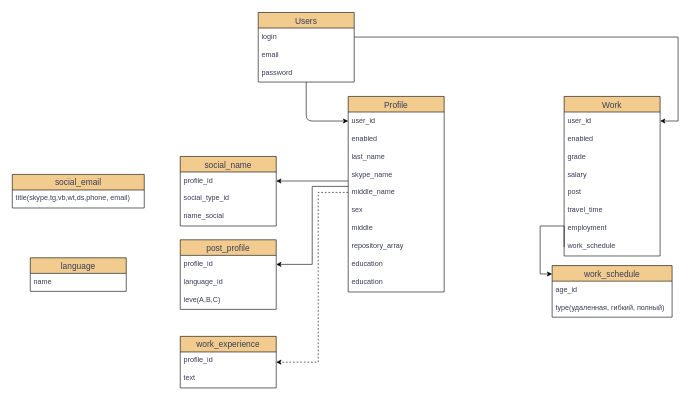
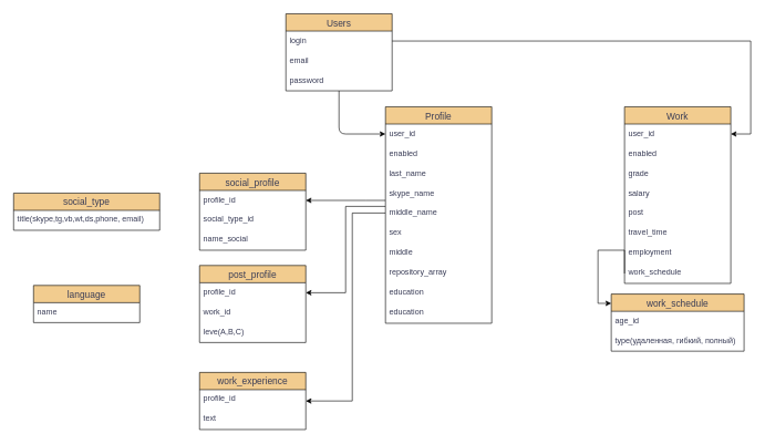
- <mxCell id="23" value="social_name" style="swimlane;fontStyle=0;childLayout=stackLayout;horizontal=1;startSize=26;horizontalStack=0;resizeParent=1;resizeParentMax=0;resizeLast=0;collapsible=1;marginBottom=0;align=center;fontSize=14;rounded=0;shadow=0;sketch=0;fontColor=#393C56;strokeColor=default;fillColor=#F2CC8F;swimlaneFillColor=default;" vertex="1" parent="1"><mxGeometry x="300" y="260" width="160" height="116" as="geometry" /></mxCell>
+ <mxCell id="23" value="social_profile" style="swimlane;fontStyle=0;childLayout=stackLayout;horizontal=1;startSize=26;horizontalStack=0;resizeParent=1;resizeParentMax=0;resizeLast=0;collapsible=1;marginBottom=0;align=center;fontSize=14;rounded=0;shadow=0;sketch=0;fontColor=#393C56;strokeColor=default;fillColor=#F2CC8F;swimlaneFillColor=default;" vertex="1" parent="1"><mxGeometry x="300" y="260" width="160" height="116" as="geometry" /></mxCell>
- <mxCell id="21" value="social_email" style="swimlane;fontStyle=0;childLayout=stackLayout;horizontal=1;startSize=26;horizontalStack=0;resizeParent=1;resizeParentMax=0;resizeLast=0;collapsible=1;marginBottom=0;align=center;fontSize=14;rounded=0;shadow=0;sketch=0;fontColor=#393C56;strokeColor=default;fillColor=#F2CC8F;swimlaneFillColor=default;" vertex="1" parent="1"><mxGeometry x="20" y="290" width="220" height="56" as="geometry" /></mxCell>
+ <mxCell id="21" value="social_type" style="swimlane;fontStyle=0;childLayout=stackLayout;horizontal=1;startSize=26;horizontalStack=0;resizeParent=1;resizeParentMax=0;resizeLast=0;collapsible=1;marginBottom=0;align=center;fontSize=14;rounded=0;shadow=0;sketch=0;fontColor=#393C56;strokeColor=default;fillColor=#F2CC8F;swimlaneFillColor=default;" vertex="1" parent="1"><mxGeometry x="20" y="290" width="220" height="56" as="geometry" /></mxCell>
- <mxCell id="31" value="language_id" style="text;strokeColor=none;fillColor=none;spacingLeft=4;spacingRight=4;overflow=hidden;rotatable=0;points=[[0,0.5],[1,0.5]];portConstraint=eastwest;fontSize=12;rounded=0;shadow=0;sketch=0;fontColor=#393C56;" vertex="1" parent="29"><mxGeometry y="56" width="160" height="30" as="geometry" /></mxCell>
+ <mxCell id="31" value="work_id" style="text;strokeColor=none;fillColor=none;spacingLeft=4;spacingRight=4;overflow=hidden;rotatable=0;points=[[0,0.5],[1,0.5]];portConstraint=eastwest;fontSize=12;rounded=0;shadow=0;sketch=0;fontColor=#393C56;" vertex="1" parent="29"><mxGeometry y="56" width="160" height="30" as="geometry" /></mxCell>
- <mxCell id="9" style="edgeStyle=orthogonalEdgeStyle;rounded=0;orthogonalLoop=1;jettySize=auto;html=1;entryX=1;entryY=0.5;entryDx=0;entryDy=0;dashed=1;" edge="1" parent="1" source="10" target="33"><mxGeometry relative="1" as="geometry"><Array as="points"><mxPoint x="530" y="320" /><mxPoint x="530" y="603" /></Array></mxGeometry></mxCell>
+ <mxCell id="9" style="edgeStyle=orthogonalEdgeStyle;rounded=0;orthogonalLoop=1;jettySize=auto;html=1;entryX=1;entryY=0.5;entryDx=0;entryDy=0;" edge="1" parent="1" source="10" target="33"><mxGeometry relative="1" as="geometry"><Array as="points"><mxPoint x="530" y="320" /><mxPoint x="530" y="603" /></Array></mxGeometry></mxCell>
